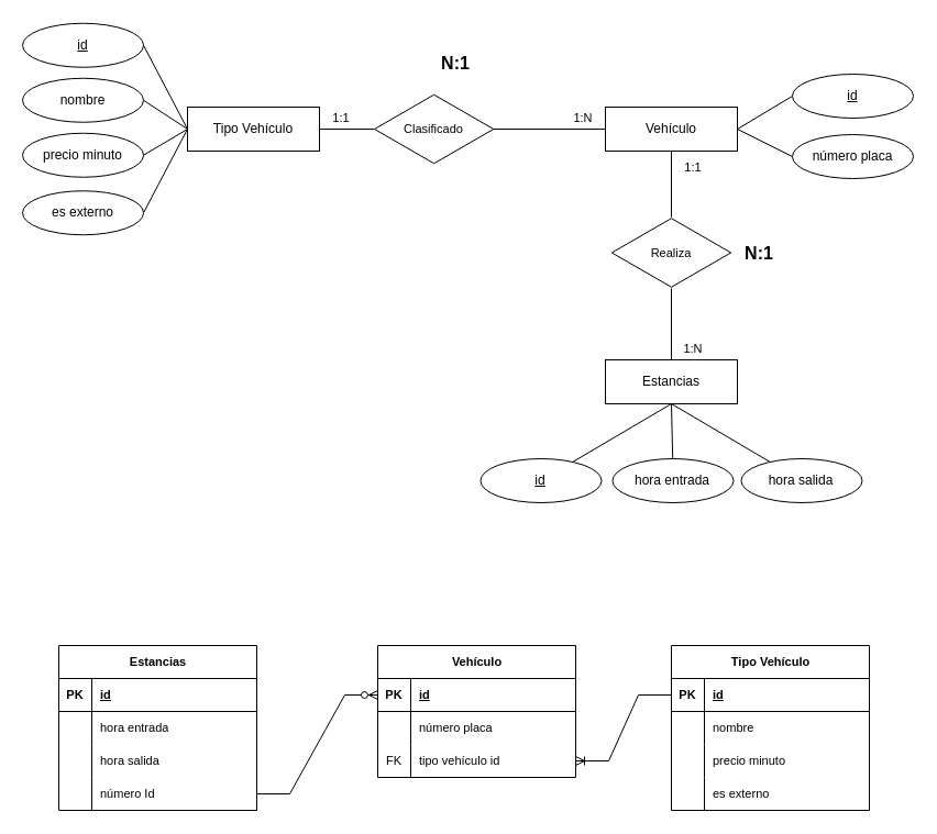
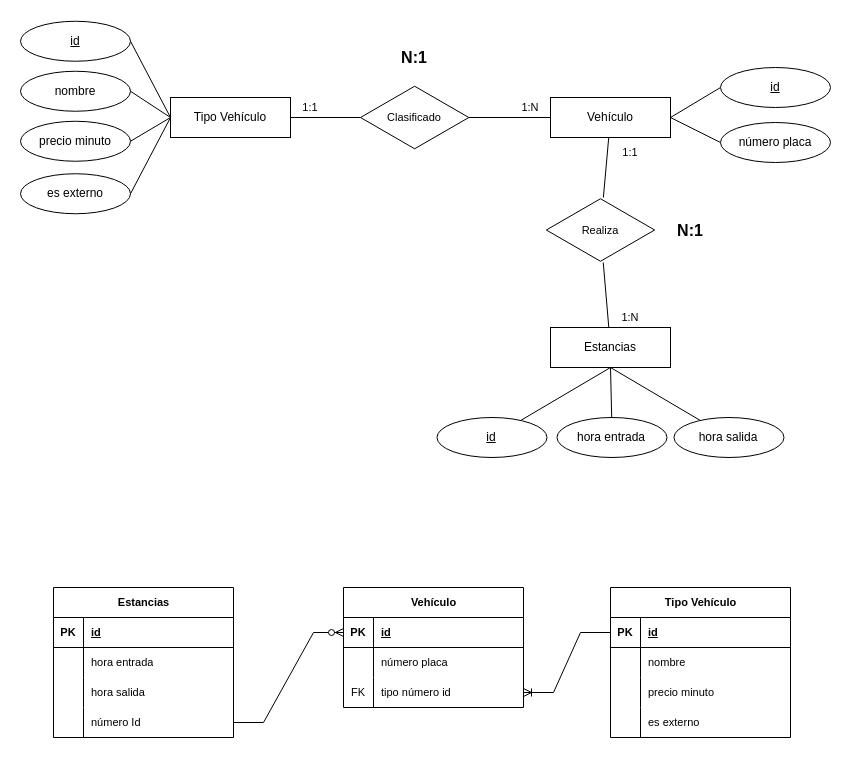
- <mxCell id="17" value="Clasificado" style="html=1;whiteSpace=wrap;aspect=fixed;shape=isoRectangle;fontFamily=Helvetica;fontSize=11;fontColor=default;labelBackgroundColor=default;" parent="1" vertex="1"><mxGeometry x="340" y="84.5" width="108.33" height="65" as="geometry" /></mxCell>
+ <mxCell id="17" value="Clasificado" style="html=1;whiteSpace=wrap;aspect=fixed;shape=isoRectangle;fontFamily=Helvetica;fontSize=11;fontColor=default;labelBackgroundColor=default;" parent="1" vertex="1"><mxGeometry x="360" y="84.5" width="108.33" height="65" as="geometry" /></mxCell>
- <mxCell id="26" value="Realiza" style="html=1;whiteSpace=wrap;aspect=fixed;shape=isoRectangle;fontFamily=Helvetica;fontSize=11;fontColor=default;labelBackgroundColor=default;" parent="1" vertex="1"><mxGeometry x="555.83" y="197" width="108.33" height="65" as="geometry" /></mxCell>
+ <mxCell id="26" value="Realiza" style="html=1;whiteSpace=wrap;aspect=fixed;shape=isoRectangle;fontFamily=Helvetica;fontSize=11;fontColor=default;labelBackgroundColor=default;" parent="1" vertex="1"><mxGeometry x="545.83" y="197" width="108.33" height="65" as="geometry" /></mxCell>
- <mxCell id="42" value="tipo vehículo id" style="shape=partialRectangle;connectable=0;fillColor=none;top=0;left=0;bottom=0;right=0;align=left;spacingLeft=6;overflow=hidden;whiteSpace=wrap;html=1;fontFamily=Helvetica;fontSize=11;fontColor=default;labelBackgroundColor=default;" parent="40" vertex="1"><mxGeometry x="30" width="150" height="30" as="geometry"><mxRectangle width="150" height="30" as="alternateBounds" /></mxGeometry></mxCell>
+ <mxCell id="42" value="tipo número id" style="shape=partialRectangle;connectable=0;fillColor=none;top=0;left=0;bottom=0;right=0;align=left;spacingLeft=6;overflow=hidden;whiteSpace=wrap;html=1;fontFamily=Helvetica;fontSize=11;fontColor=default;labelBackgroundColor=default;" parent="40" vertex="1"><mxGeometry x="30" width="150" height="30" as="geometry"><mxRectangle width="150" height="30" as="alternateBounds" /></mxGeometry></mxCell>
